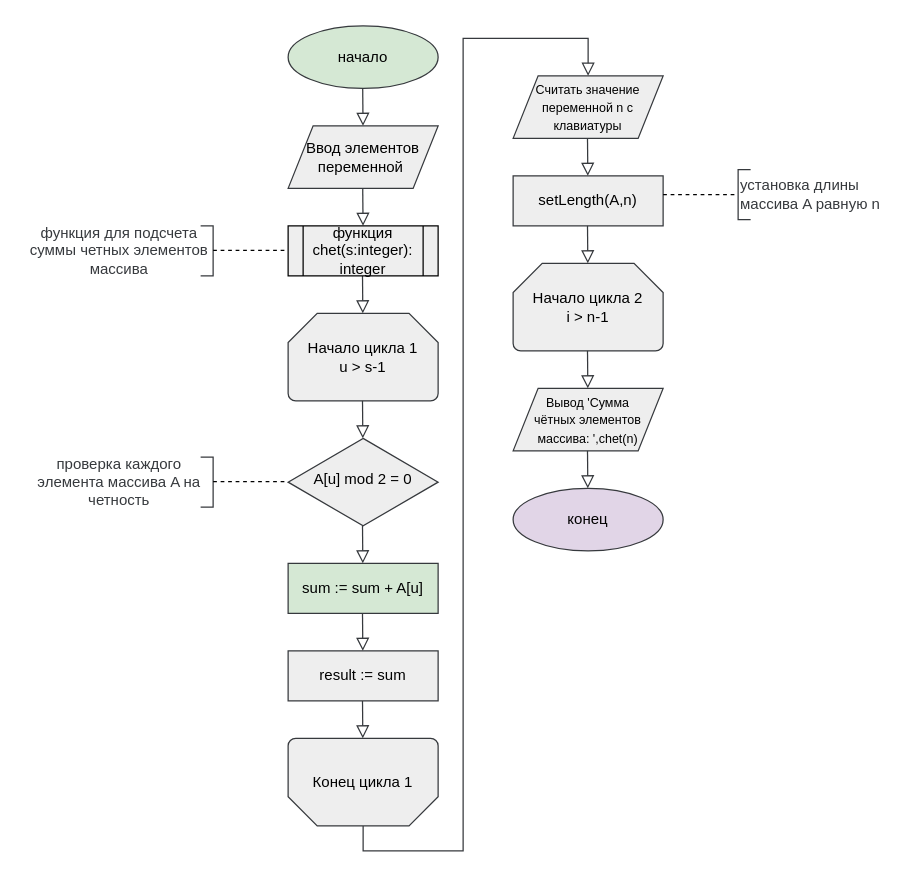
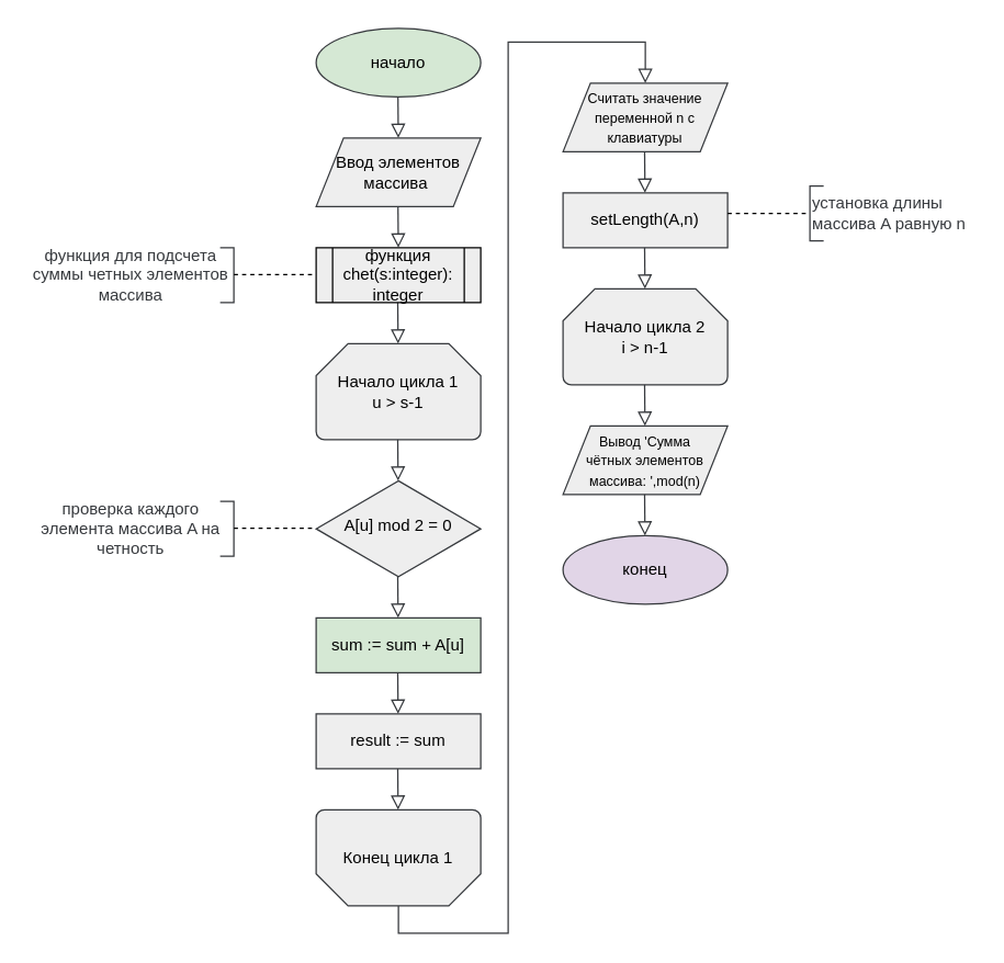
- <mxCell id="4" value="Ввод элементов&lt;br&gt;переменной&amp;nbsp;" style="shape=parallelogram;perimeter=parallelogramPerimeter;whiteSpace=wrap;html=1;fixedSize=1;strokeColor=#36393d;fillColor=#eeeeee;fontColor=#000000;" parent="1" vertex="1"><mxGeometry x="230" y="100" width="120" height="50" as="geometry" /></mxCell>
+ <mxCell id="4" value="Ввод элементов&lt;br&gt;массива&amp;nbsp;" style="shape=parallelogram;perimeter=parallelogramPerimeter;whiteSpace=wrap;html=1;fixedSize=1;strokeColor=#36393d;fillColor=#eeeeee;fontColor=#000000;" parent="1" vertex="1"><mxGeometry x="230" y="100" width="120" height="50" as="geometry" /></mxCell>
- <mxCell id="12" value="&lt;font style=&quot;font-size: 10px;&quot;&gt;Вывод&amp;nbsp;'Сумма &lt;br&gt;чётных элементов массива: ',chet(n)&lt;/font&gt;" style="shape=parallelogram;perimeter=parallelogramPerimeter;whiteSpace=wrap;html=1;fixedSize=1;strokeColor=#36393d;fillColor=#eeeeee;fontColor=#000000;" parent="1" vertex="1"><mxGeometry x="410" y="310" width="120" height="50" as="geometry" /></mxCell>
+ <mxCell id="12" value="&lt;font style=&quot;font-size: 10px;&quot;&gt;Вывод&amp;nbsp;'Сумма &lt;br&gt;чётных элементов массива: ',mod(n)&lt;/font&gt;" style="shape=parallelogram;perimeter=parallelogramPerimeter;whiteSpace=wrap;html=1;fixedSize=1;strokeColor=#36393d;fillColor=#eeeeee;fontColor=#000000;" parent="1" vertex="1"><mxGeometry x="410" y="310" width="120" height="50" as="geometry" /></mxCell>
